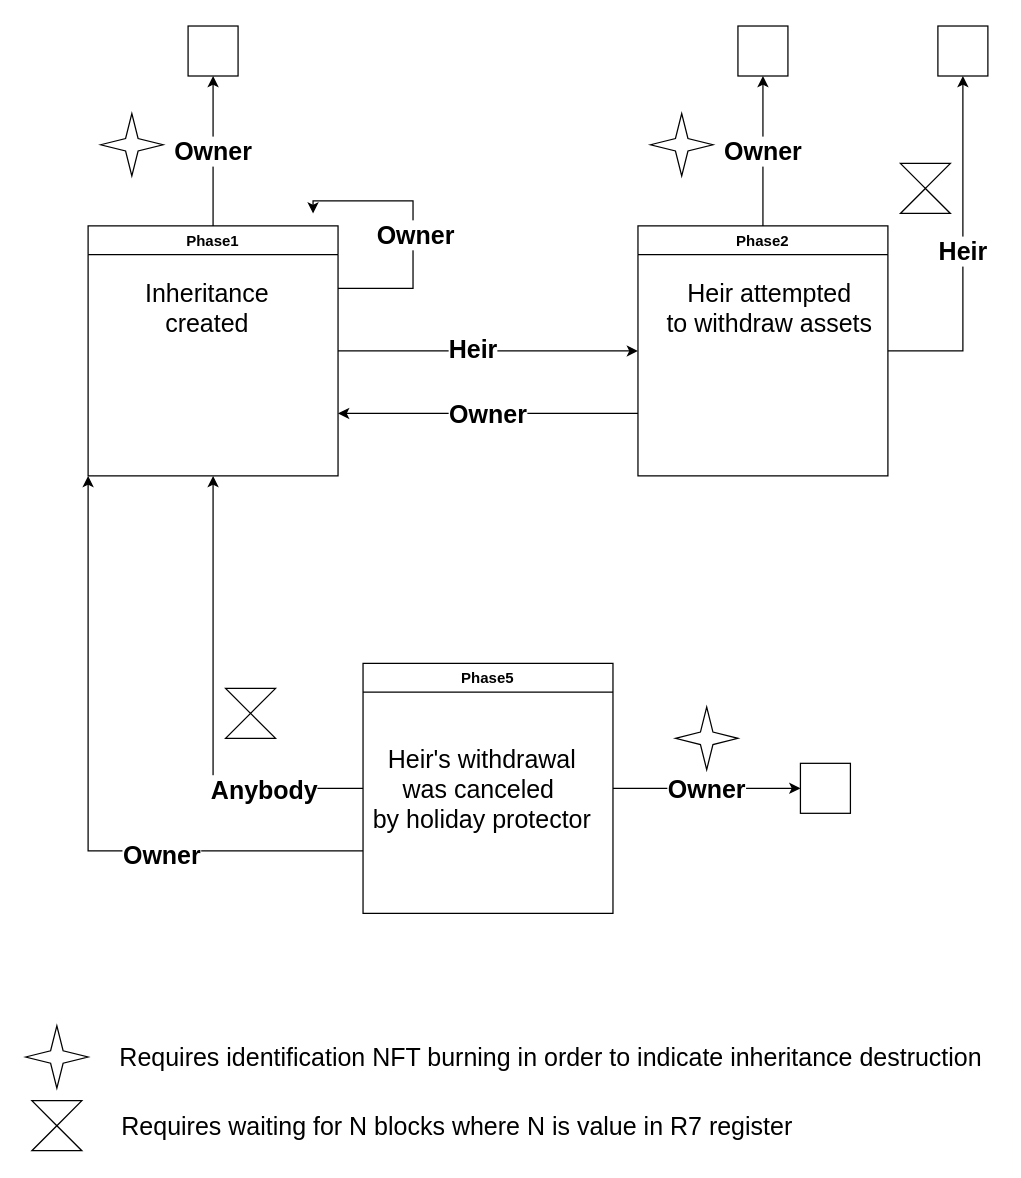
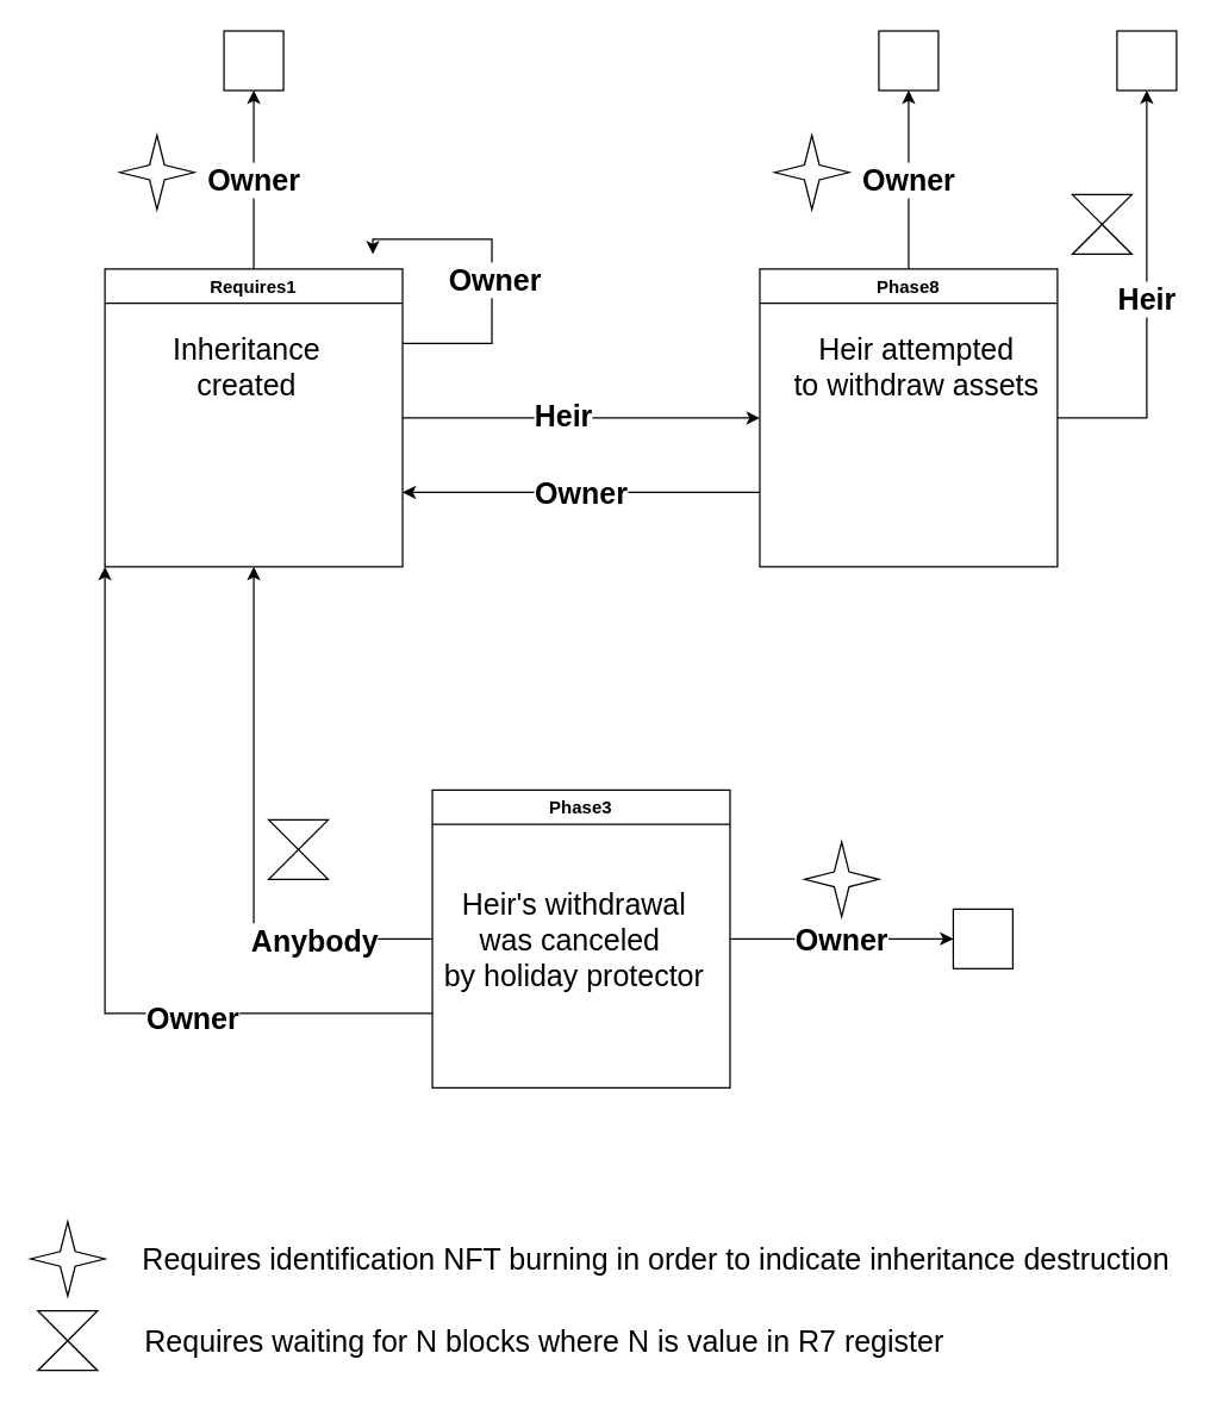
- <mxCell id="7" value="Phase1" style="swimlane;" vertex="1" parent="1"><mxGeometry x="70" y="180" width="200" height="200" as="geometry" /></mxCell>
+ <mxCell id="7" value="Requires1" style="swimlane;" vertex="1" parent="1"><mxGeometry x="70" y="180" width="200" height="200" as="geometry" /></mxCell>
- <mxCell id="12" value="Phase2" style="swimlane;" vertex="1" parent="1"><mxGeometry x="510" y="180" width="200" height="200" as="geometry" /></mxCell>
+ <mxCell id="12" value="Phase8" style="swimlane;" vertex="1" parent="1"><mxGeometry x="510" y="180" width="200" height="200" as="geometry" /></mxCell>
- <mxCell id="19" value="Phase5" style="swimlane;" vertex="1" parent="1"><mxGeometry x="290" y="530" width="200" height="200" as="geometry" /></mxCell>
+ <mxCell id="19" value="Phase3" style="swimlane;" vertex="1" parent="1"><mxGeometry x="290" y="530" width="200" height="200" as="geometry" /></mxCell>
